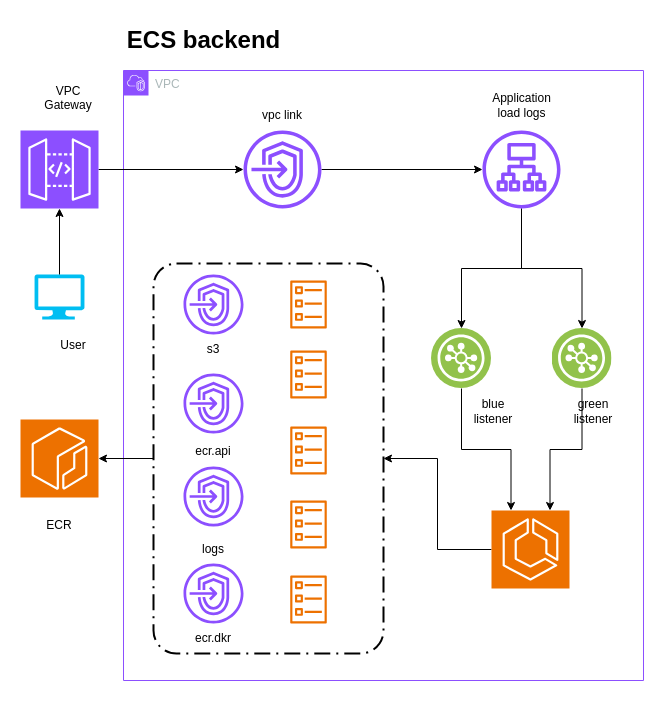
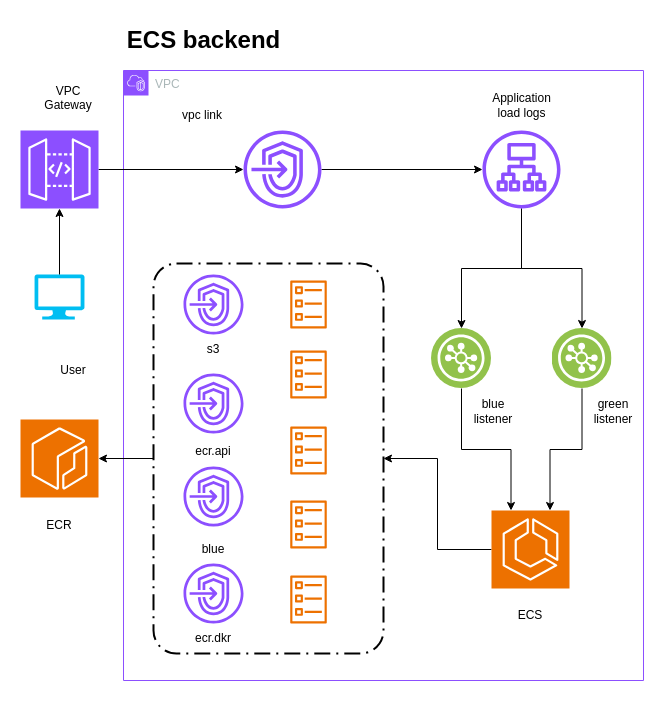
- <mxCell id="6" value="&lt;div&gt;vpc link&lt;/div&gt;" style="text;strokeColor=none;align=center;fillColor=none;html=1;verticalAlign=middle;whiteSpace=wrap;rounded=0;" parent="3" vertex="1"><mxGeometry x="129" y="30" width="60" height="30" as="geometry" /></mxCell>
+ <mxCell id="6" value="&lt;div&gt;vpc link&lt;/div&gt;" style="text;strokeColor=none;align=center;fillColor=none;html=1;verticalAlign=middle;whiteSpace=wrap;rounded=0;" parent="3" vertex="1"><mxGeometry x="49" y="30" width="60" height="30" as="geometry" /></mxCell>
- <mxCell id="40" value="&lt;div&gt;User&lt;/div&gt;" style="text;strokeColor=none;align=center;fillColor=none;html=1;verticalAlign=middle;whiteSpace=wrap;rounded=0;" vertex="1" parent="1"><mxGeometry x="43" y="330" width="60" height="30" as="geometry" /></mxCell>
+ <mxCell id="40" value="&lt;div&gt;User&lt;/div&gt;" style="text;strokeColor=none;align=center;fillColor=none;html=1;verticalAlign=middle;whiteSpace=wrap;rounded=0;" vertex="1" parent="1"><mxGeometry x="43" y="355" width="60" height="30" as="geometry" /></mxCell>
- <mxCell id="14" value="green&lt;br&gt;listener" style="text;strokeColor=none;align=center;fillColor=none;html=1;verticalAlign=middle;whiteSpace=wrap;rounded=0;" parent="3" vertex="1"><mxGeometry x="440" y="326" width="60" height="30" as="geometry" /></mxCell>
+ <mxCell id="14" value="green&lt;br&gt;listener" style="text;strokeColor=none;align=center;fillColor=none;html=1;verticalAlign=middle;whiteSpace=wrap;rounded=0;" parent="3" vertex="1"><mxGeometry x="460" y="326" width="60" height="30" as="geometry" /></mxCell>
- <mxCell id="31" value="&lt;div&gt;logs&lt;/div&gt;" style="text;strokeColor=none;align=center;fillColor=none;html=1;verticalAlign=middle;whiteSpace=wrap;rounded=0;" parent="3" vertex="1"><mxGeometry x="60" y="464" width="60" height="30" as="geometry" /></mxCell>
+ <mxCell id="31" value="&lt;div&gt;blue&lt;/div&gt;" style="text;strokeColor=none;align=center;fillColor=none;html=1;verticalAlign=middle;whiteSpace=wrap;rounded=0;" parent="3" vertex="1"><mxGeometry x="60" y="464" width="60" height="30" as="geometry" /></mxCell>
+ <mxCell id="16" value="ECS" style="text;strokeColor=none;align=center;fillColor=none;html=1;verticalAlign=middle;whiteSpace=wrap;rounded=0;" parent="3" vertex="1"><mxGeometry x="377" y="530" width="60" height="30" as="geometry" /></mxCell>
